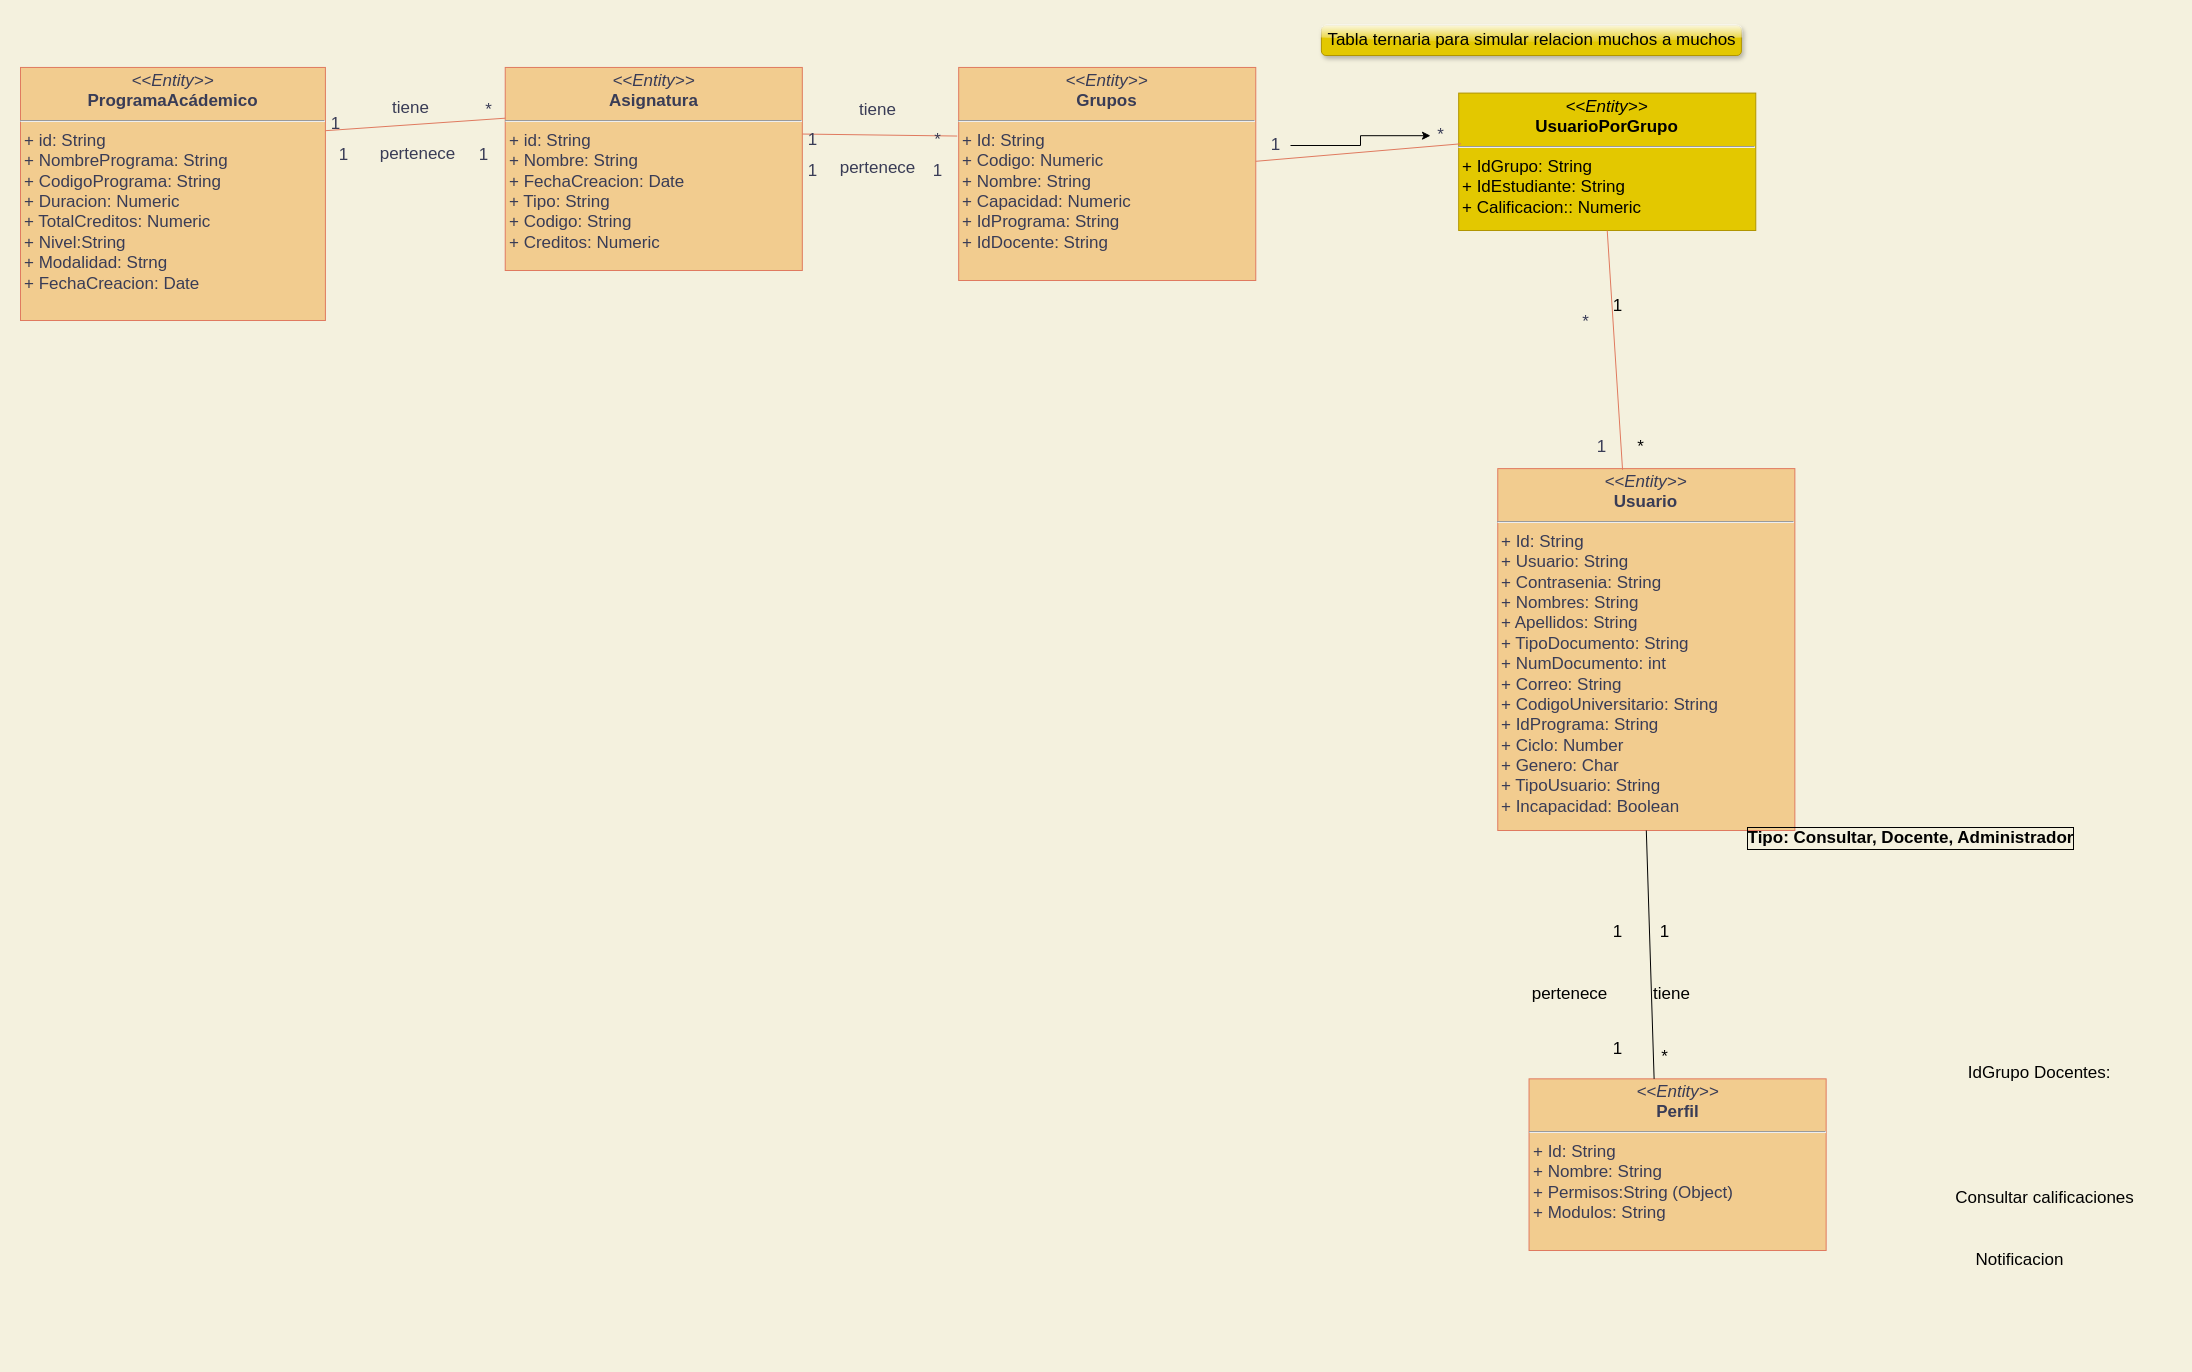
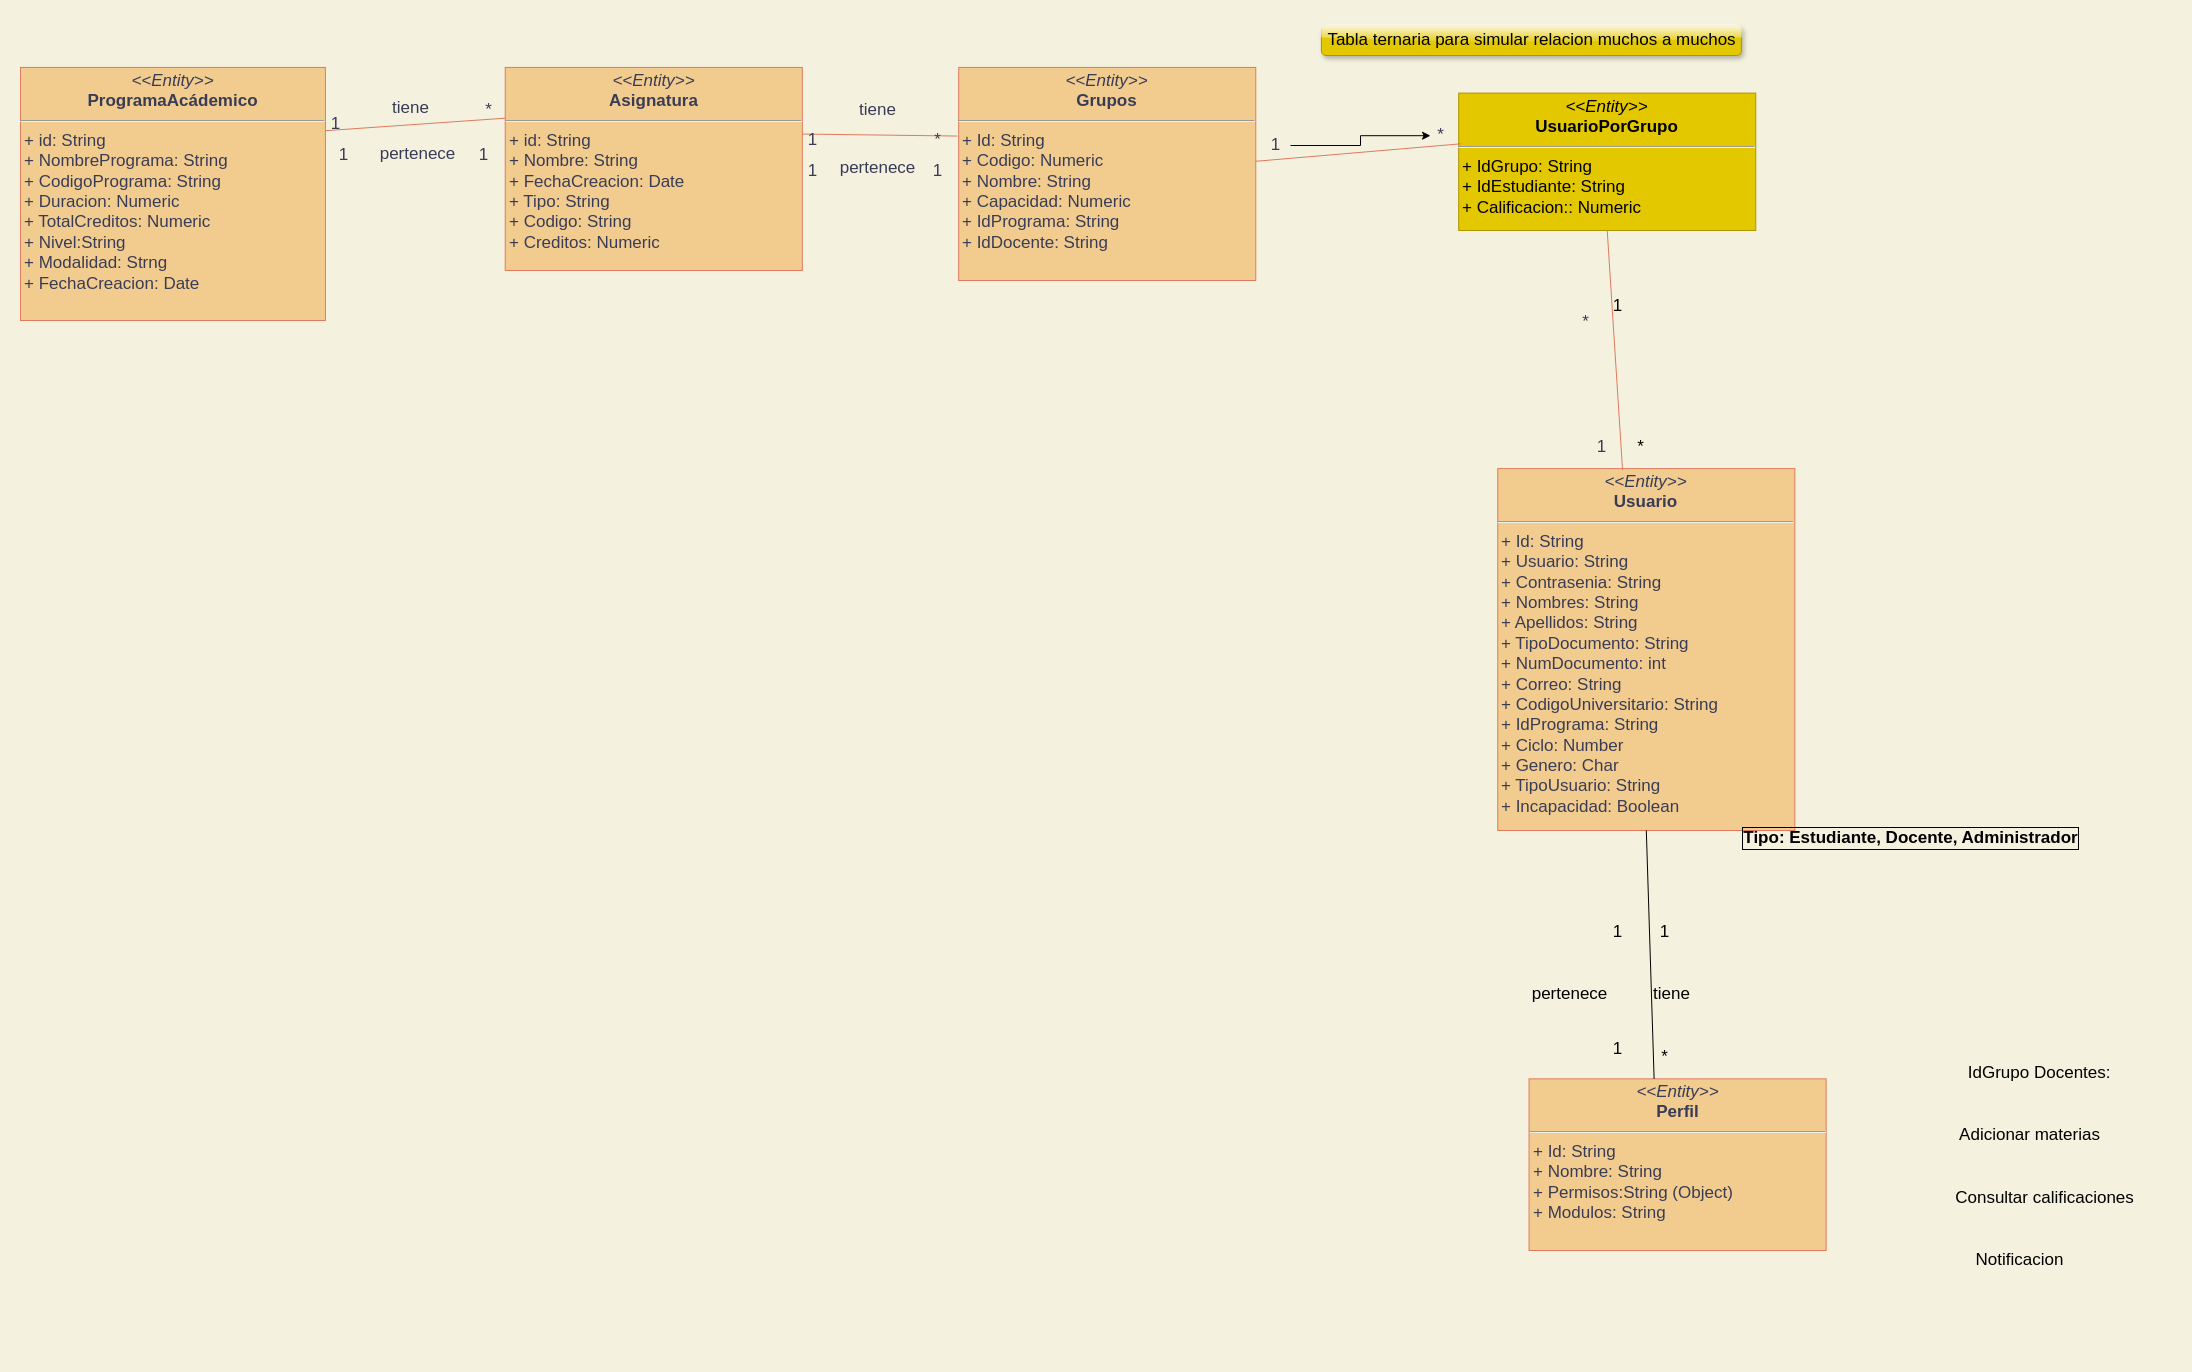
- <mxCell id="31" value="&lt;font color=&quot;#000000&quot; style=&quot;font-size: 17px;&quot;&gt;Tipo: Consultar, Docente, Administrador&lt;/font&gt;" style="text;html=1;align=center;verticalAlign=middle;resizable=0;points=[];autosize=1;strokeColor=none;fontSize=17;fontStyle=1;labelBorderColor=#000000;" parent="2" vertex="1"><mxGeometry x="1715.273" y="803" width="350" height="30" as="geometry" /></mxCell>
+ <mxCell id="31" value="&lt;font color=&quot;#000000&quot; style=&quot;font-size: 17px;&quot;&gt;Tipo: Estudiante, Docente, Administrador&lt;/font&gt;" style="text;html=1;align=center;verticalAlign=middle;resizable=0;points=[];autosize=1;strokeColor=none;fontSize=17;fontStyle=1;labelBorderColor=#000000;" parent="2" vertex="1"><mxGeometry x="1715.273" y="803" width="350" height="30" as="geometry" /></mxCell>
+ <mxCell id="38" value="Adicionar materias" style="text;html=1;align=center;verticalAlign=middle;resizable=0;points=[];autosize=1;strokeColor=none;fontSize=17;fontColor=#000000;" parent="2" vertex="1"><mxGeometry x="1928.545" y="1100.294" width="160" height="30" as="geometry" /></mxCell>
